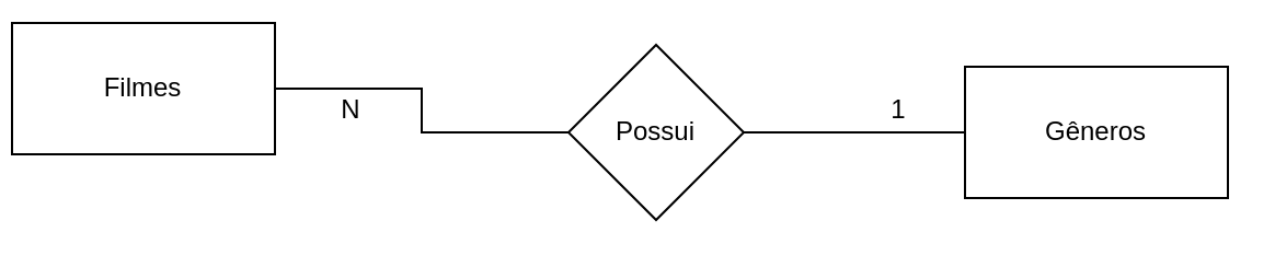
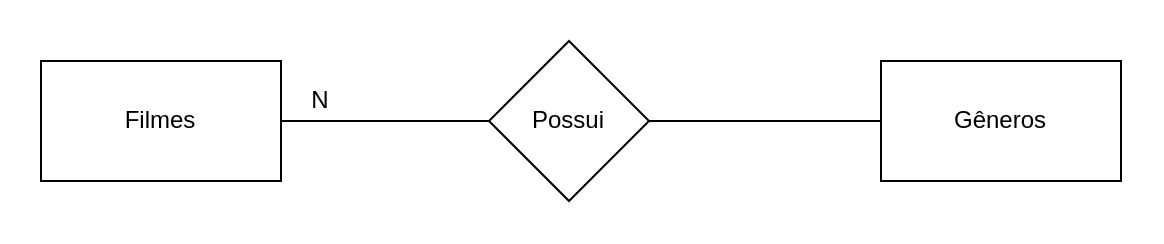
- <mxCell id="3" value="Filmes" style="rounded=0;whiteSpace=wrap;html=1;" parent="1" vertex="1"><mxGeometry x="5" y="10" width="120" height="60" as="geometry" /></mxCell>
+ <mxCell id="3" value="Filmes" style="rounded=0;whiteSpace=wrap;html=1;" parent="1" vertex="1"><mxGeometry x="20" y="30" width="120" height="60" as="geometry" /></mxCell>
- <mxCell id="8" value="1" style="text;html=1;strokeColor=none;fillColor=none;align=center;verticalAlign=middle;whiteSpace=wrap;rounded=0;" parent="1" vertex="1"><mxGeometry x="390" y="40" width="40" height="20" as="geometry" /></mxCell>
- <mxCell id="5" value="Possui" style="rhombus;whiteSpace=wrap;html=1;" parent="1" vertex="1"><mxGeometry x="259" y="20" width="80" height="80" as="geometry" /></mxCell>
+ <mxCell id="5" value="Possui" style="rhombus;whiteSpace=wrap;html=1;" parent="1" vertex="1"><mxGeometry x="244" y="20" width="80" height="80" as="geometry" /></mxCell>
